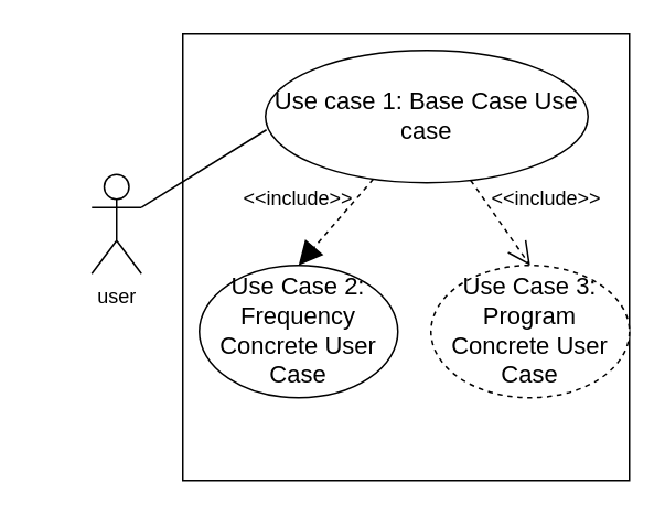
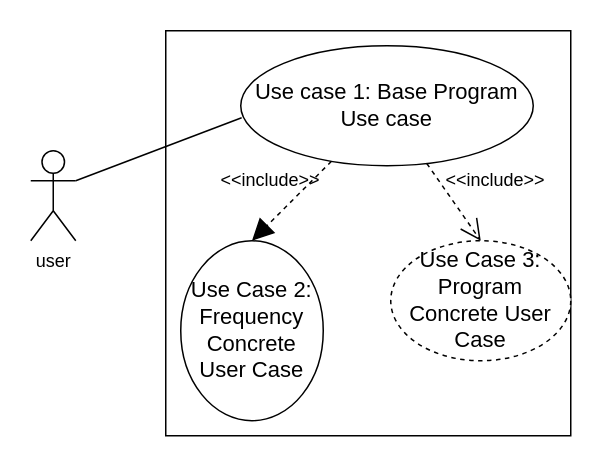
- <mxCell id="6" value="&lt;span id=&quot;docs-internal-guid-5c088867-7fff-5987-1df7-6b3fbcfb0827&quot;&gt;&lt;span style=&quot;font-size: 11pt ; font-family: &amp;#34;arial&amp;#34; ; background-color: transparent ; vertical-align: baseline&quot;&gt;Use case 1: Base Case Use case&lt;/span&gt;&lt;/span&gt;" style="ellipse;whiteSpace=wrap;html=1;" parent="1" vertex="1"><mxGeometry x="160" y="30" width="195" height="80" as="geometry" /></mxCell>
+ <mxCell id="6" value="&lt;span id=&quot;docs-internal-guid-5c088867-7fff-5987-1df7-6b3fbcfb0827&quot;&gt;&lt;span style=&quot;font-size: 11pt ; font-family: &amp;#34;arial&amp;#34; ; background-color: transparent ; vertical-align: baseline&quot;&gt;Use case 1: Base Program Use case&lt;/span&gt;&lt;/span&gt;" style="ellipse;whiteSpace=wrap;html=1;" parent="1" vertex="1"><mxGeometry x="160" y="30" width="195" height="80" as="geometry" /></mxCell>
- <mxCell id="5" value="user" style="shape=umlActor;verticalLabelPosition=bottom;verticalAlign=top;html=1;outlineConnect=0;" parent="1" vertex="1"><mxGeometry x="55" y="105" width="30" height="60" as="geometry" /></mxCell>
+ <mxCell id="5" value="user" style="shape=umlActor;verticalLabelPosition=bottom;verticalAlign=top;html=1;outlineConnect=0;" parent="1" vertex="1"><mxGeometry x="20" y="100" width="30" height="60" as="geometry" /></mxCell>
- <mxCell id="4" value="&lt;span id=&quot;docs-internal-guid-13b553e7-7fff-112c-91fc-fa9577263965&quot;&gt;&lt;span style=&quot;font-size: 11pt ; font-family: &amp;#34;arial&amp;#34; ; background-color: transparent ; vertical-align: baseline&quot;&gt;Use Case 2: Frequency Concrete User Case&lt;/span&gt;&lt;/span&gt;" style="ellipse;whiteSpace=wrap;html=1;" parent="1" vertex="1"><mxGeometry y="160" width="120" height="80" as="geometry" x="120" /></mxCell>
+ <mxCell id="4" value="&lt;span id=&quot;docs-internal-guid-13b553e7-7fff-112c-91fc-fa9577263965&quot;&gt;&lt;span style=&quot;font-size: 11pt ; font-family: &amp;#34;arial&amp;#34; ; background-color: transparent ; vertical-align: baseline&quot;&gt;Use Case 2: Frequency Concrete User Case&lt;/span&gt;&lt;/span&gt;" style="ellipse;whiteSpace=wrap;html=1;" parent="1" vertex="1"><mxGeometry x="120" y="160" width="95" height="120" as="geometry" /></mxCell>
